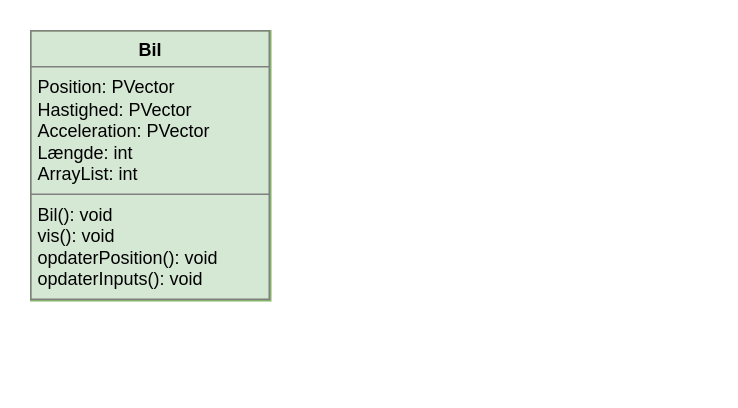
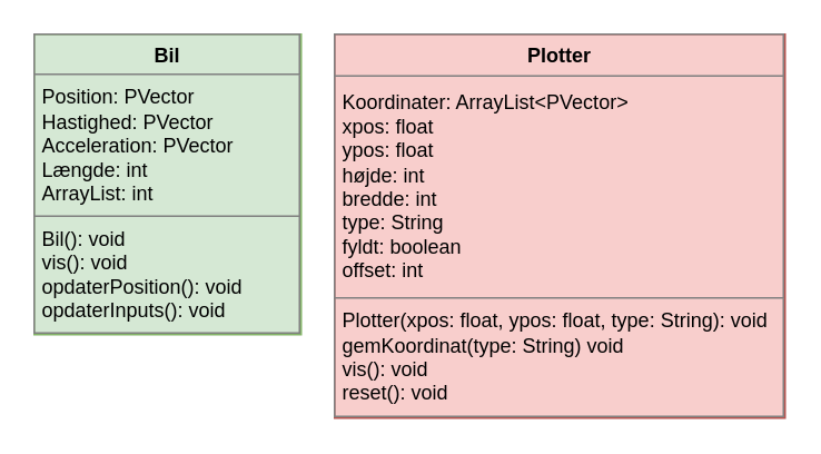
+ <mxCell id="3" value="&lt;table style=&quot;width: 100% ; height: 100% ; border-collapse: collapse&quot; width=&quot;100%&quot; cellpadding=&quot;4&quot; border=&quot;1&quot;&gt;&lt;tbody&gt;&lt;tr&gt;&lt;th align=&quot;center&quot;&gt;&lt;b&gt;Plotter&lt;/b&gt;&lt;/th&gt;&lt;/tr&gt;&lt;tr align=&quot;left&quot;&gt;&lt;td&gt;Koordinater: ArrayList&amp;lt;PVector&amp;gt;&lt;br&gt;xpos: float&lt;br&gt;ypos: float&lt;br&gt;højde: int&lt;br&gt;bredde: int&lt;br&gt;type: String&lt;br&gt;fyldt: boolean&lt;br&gt;offset: int&lt;br&gt;&lt;/td&gt;&lt;/tr&gt;&lt;tr align=&quot;left&quot;&gt;&lt;td&gt;Plotter(xpos: float, ypos: float, type: String): void&lt;br&gt;gemKoordinat(type: String) void&lt;br&gt;vis(): void&lt;br&gt;reset(): void&lt;br&gt;&lt;/td&gt;&lt;/tr&gt;&lt;/tbody&gt;&lt;/table&gt;" style="text;html=1;strokeColor=#b85450;fillColor=#f8cecc;overflow=fill;" parent="1" vertex="1"><mxGeometry x="200" y="20" width="270" height="230" as="geometry" /></mxCell>
